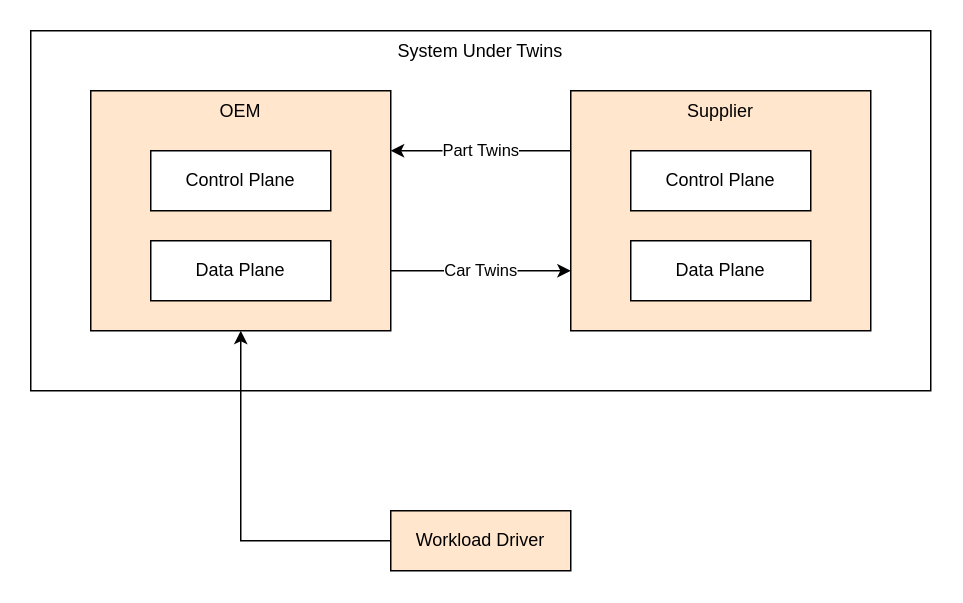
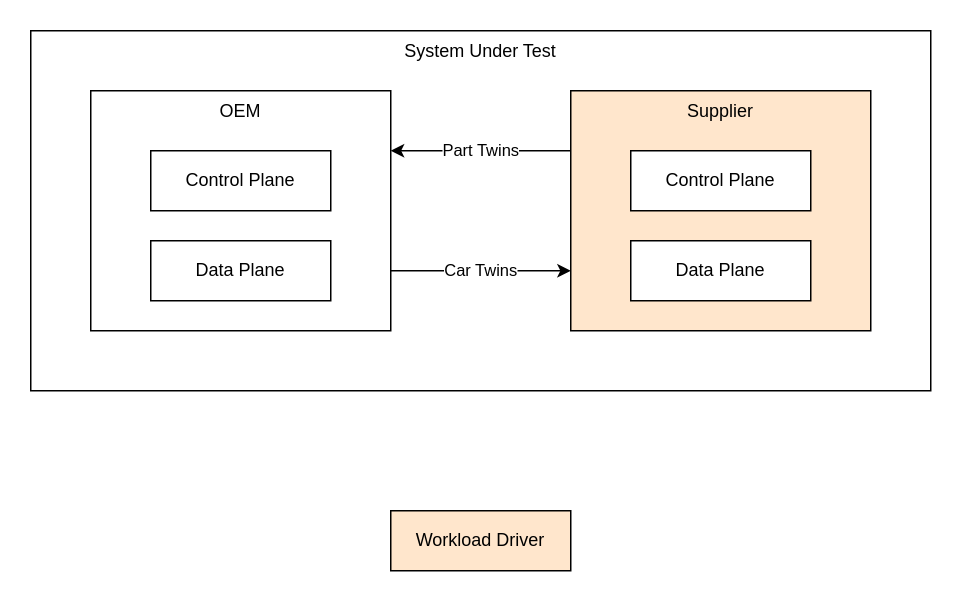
- <mxCell id="2" value="System Under Twins" style="rounded=0;whiteSpace=wrap;html=1;verticalAlign=top;" parent="1" vertex="1"><mxGeometry x="20" y="20" width="600" height="240" as="geometry" /></mxCell>
+ <mxCell id="2" value="System Under Test" style="rounded=0;whiteSpace=wrap;html=1;verticalAlign=top;" parent="1" vertex="1"><mxGeometry x="20" y="20" width="600" height="240" as="geometry" /></mxCell>
- <mxCell id="4" value="OEM" style="rounded=0;whiteSpace=wrap;html=1;verticalAlign=top;fillColor=#ffe6cc;" parent="1" vertex="1"><mxGeometry x="60" y="60" width="200" height="160" as="geometry" /></mxCell>
+ <mxCell id="4" value="OEM" style="rounded=0;whiteSpace=wrap;html=1;verticalAlign=top;" parent="1" vertex="1"><mxGeometry x="60" y="60" width="200" height="160" as="geometry" /></mxCell>
- <mxCell id="11" style="edgeStyle=orthogonalEdgeStyle;rounded=0;orthogonalLoop=1;jettySize=auto;html=1;entryX=0.5;entryY=1;entryDx=0;entryDy=0;exitX=0;exitY=0.5;exitDx=0;exitDy=0;" parent="1" source="12" target="4" edge="1"><mxGeometry relative="1" as="geometry" /></mxCell>
